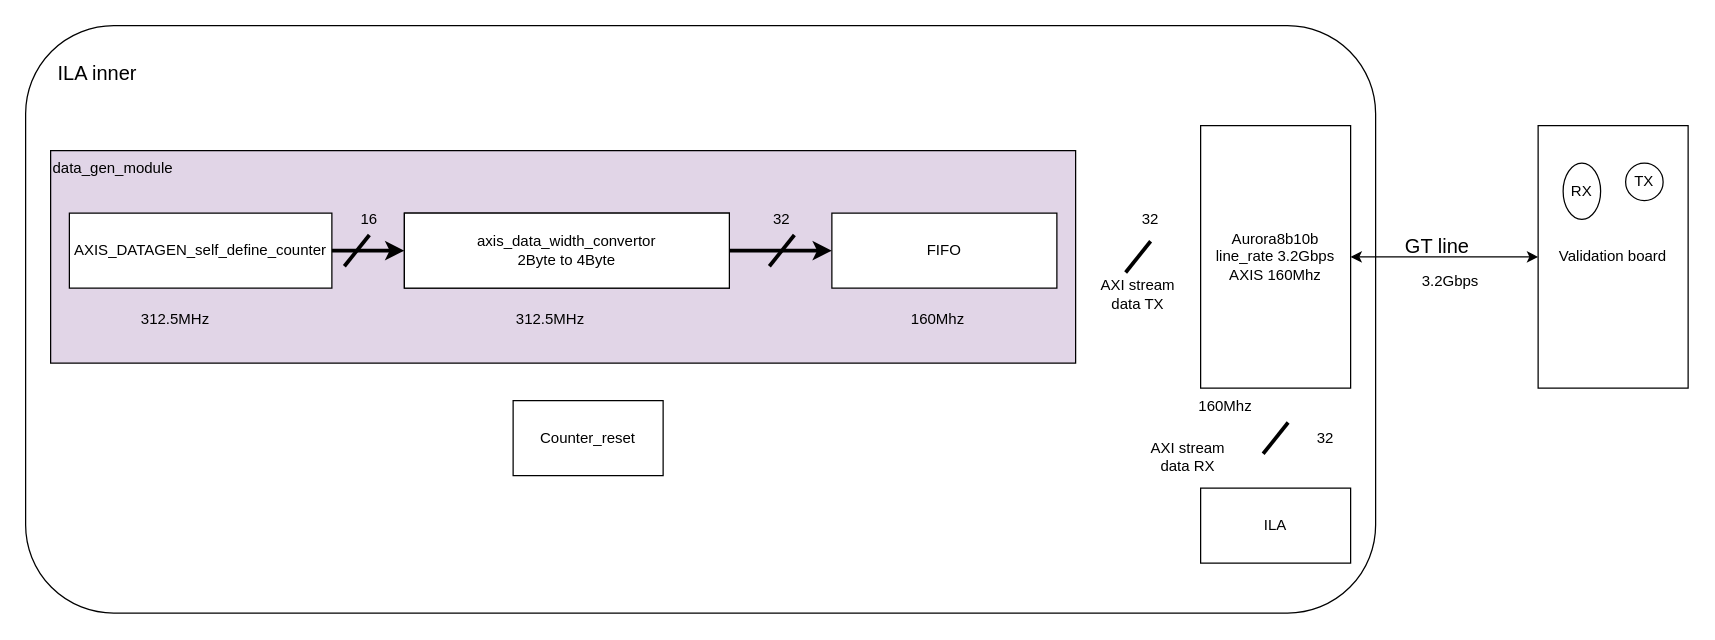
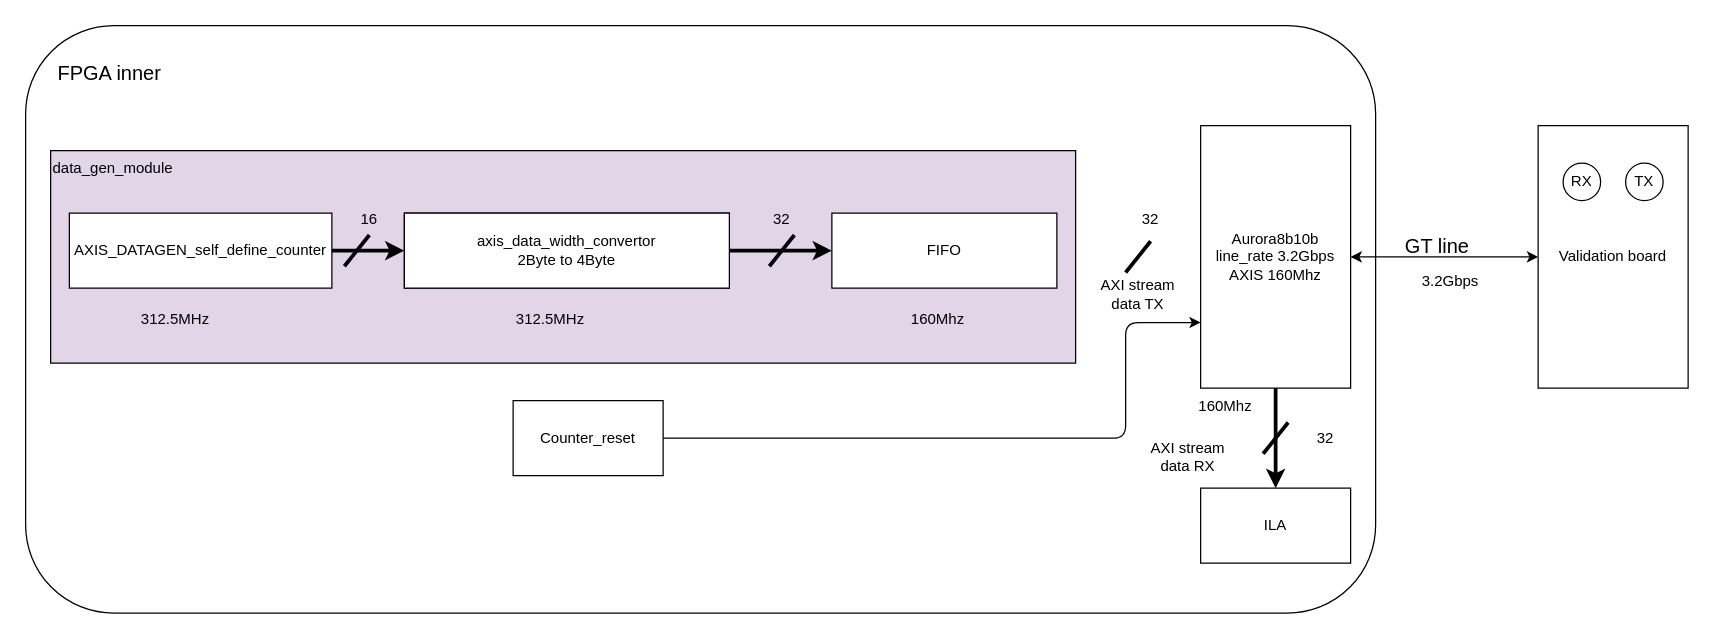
- <mxCell id="2" value="ILA inner" style="rounded=1;whiteSpace=wrap;html=1;labelBackgroundColor=none;fontSize=16;align=left;verticalAlign=top;spacingBottom=0;spacingTop=-2;spacing=26;" parent="1" vertex="1"><mxGeometry x="20" y="20" width="1080" height="470" as="geometry" /></mxCell>
+ <mxCell id="2" value="FPGA inner" style="rounded=1;whiteSpace=wrap;html=1;labelBackgroundColor=none;fontSize=16;align=left;verticalAlign=top;spacingBottom=0;spacingTop=-2;spacing=26;" parent="1" vertex="1"><mxGeometry x="20" y="20" width="1080" height="470" as="geometry" /></mxCell>
- <mxCell id="28" value="RX" style="ellipse;whiteSpace=wrap;html=1;aspect=fixed;" parent="1" vertex="1"><mxGeometry x="1250" y="130" width="30" height="45" as="geometry" /></mxCell>
+ <mxCell id="28" value="RX" style="ellipse;whiteSpace=wrap;html=1;aspect=fixed;" parent="1" vertex="1"><mxGeometry x="1250" y="130" width="30" height="30" as="geometry" /></mxCell>
+ <mxCell id="19" style="edgeStyle=orthogonalEdgeStyle;html=1;entryX=0.5;entryY=0;entryDx=0;entryDy=0;strokeWidth=3;fontSize=16;startArrow=none;startFill=0;" parent="1" source="20" target="30" edge="1"><mxGeometry relative="1" as="geometry" /></mxCell>
+ <mxCell id="3" style="edgeStyle=orthogonalEdgeStyle;html=1;entryX=0;entryY=0.75;entryDx=0;entryDy=0;strokeWidth=1;" parent="1" source="4" target="20" edge="1"><mxGeometry relative="1" as="geometry"><Array as="points"><mxPoint x="900" y="350" /><mxPoint x="900" y="258" /></Array></mxGeometry></mxCell>
